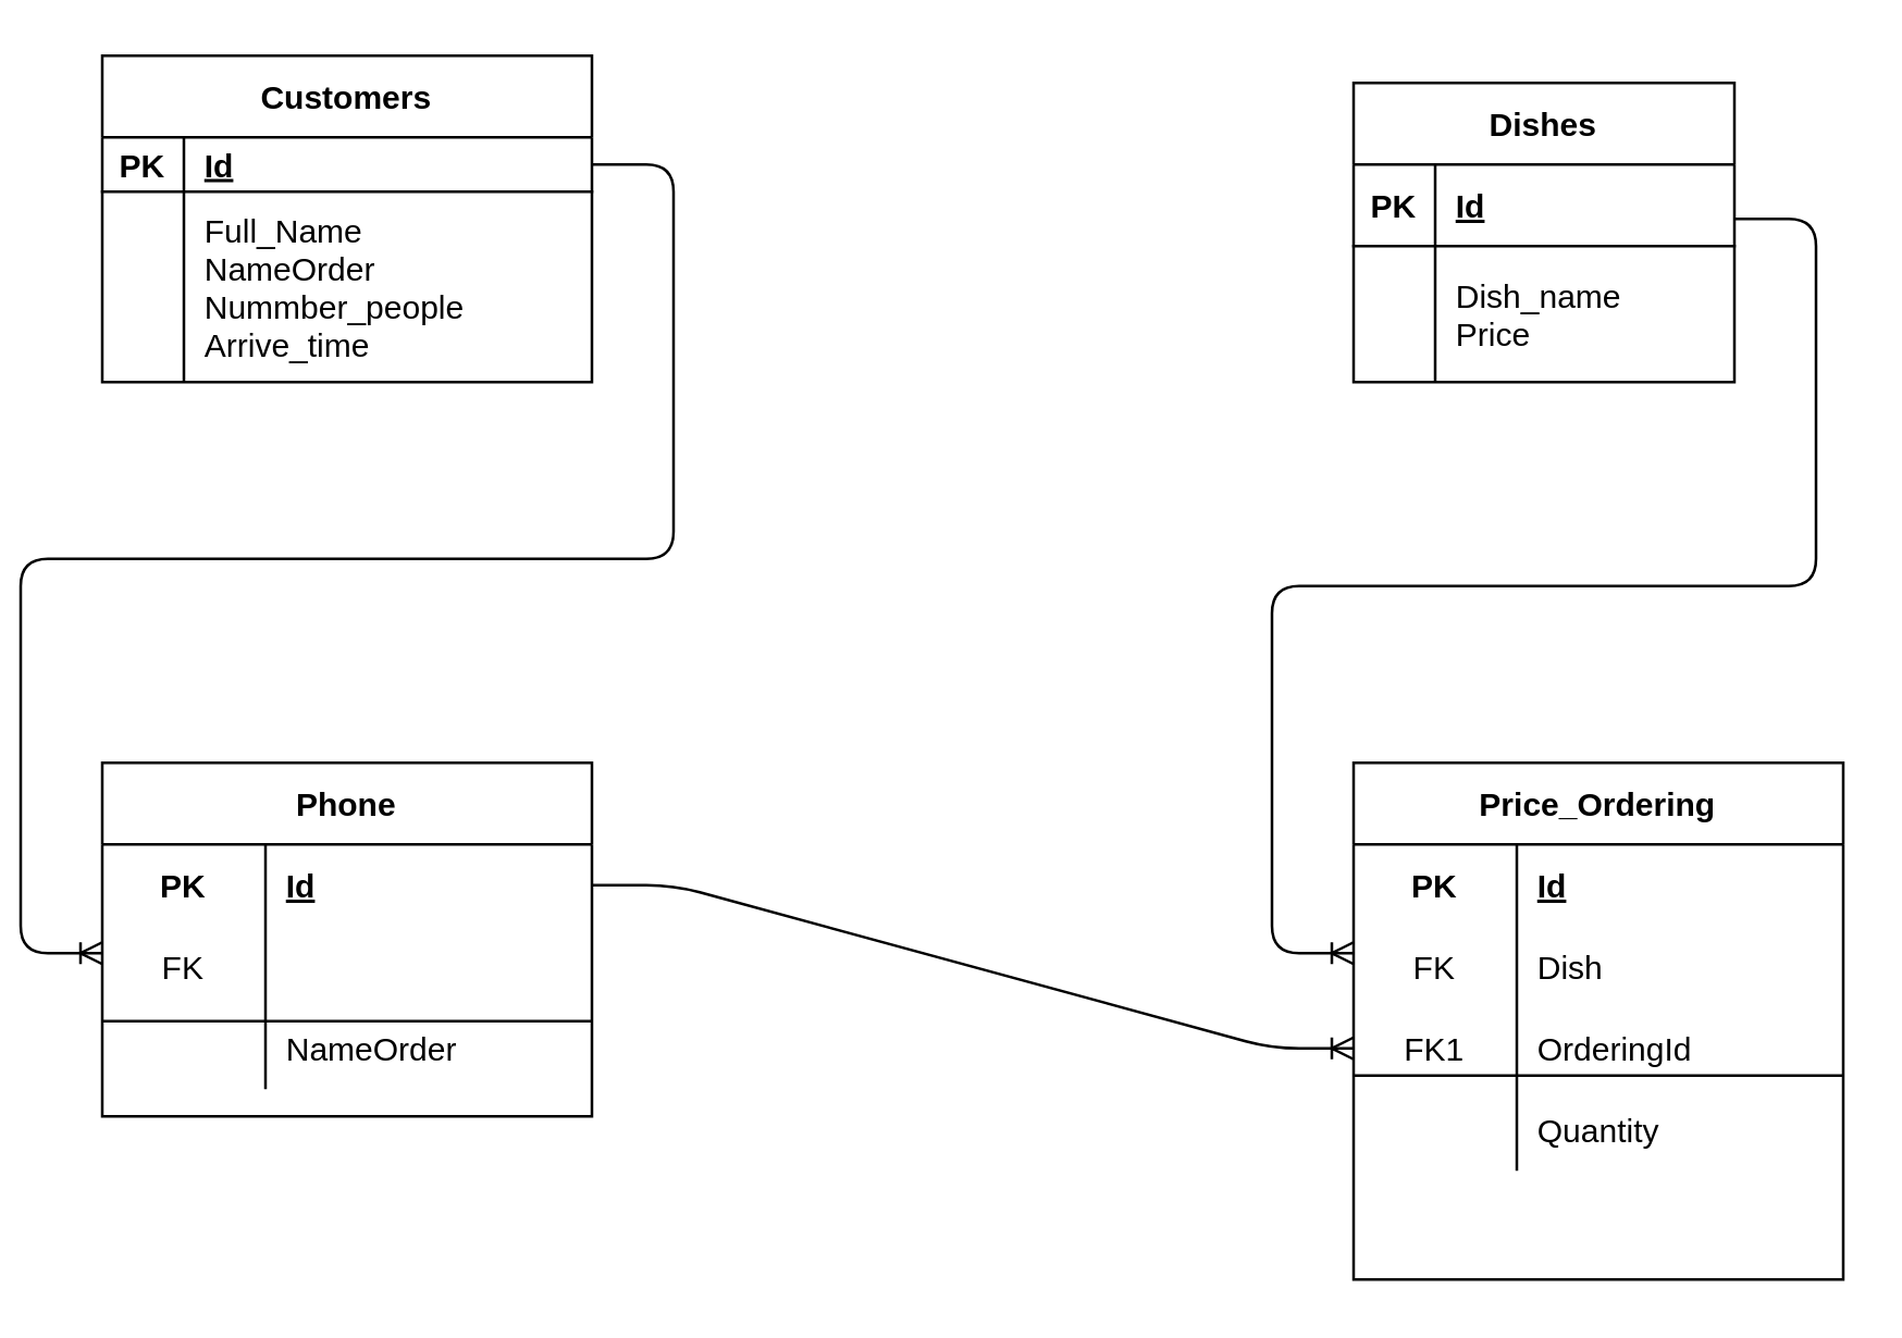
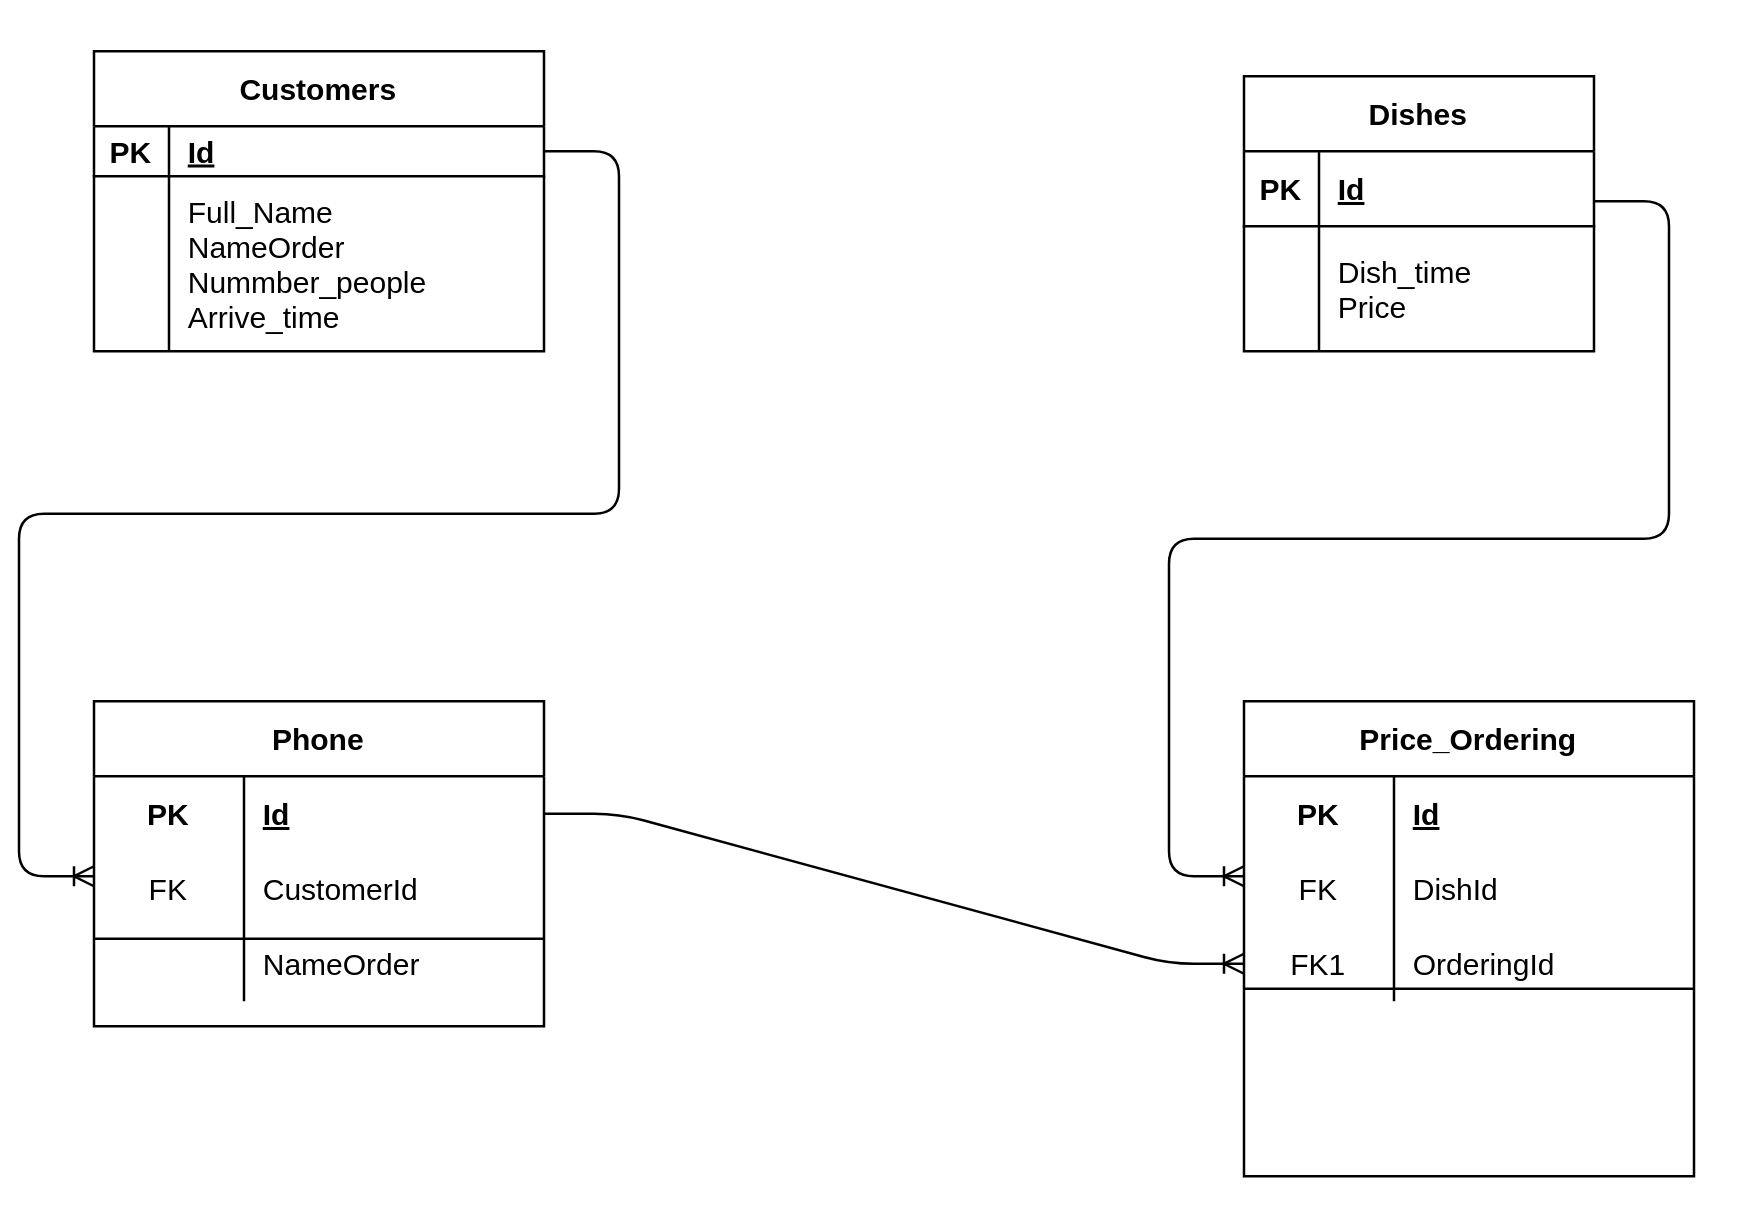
- <mxCell id="28" value="Dish_name&#10;Price" style="shape=partialRectangle;connectable=0;fillColor=none;top=0;left=0;bottom=0;right=0;align=left;spacingLeft=6;overflow=hidden;" parent="26" vertex="1"><mxGeometry x="30" width="110" height="50" as="geometry" /></mxCell>
+ <mxCell id="28" value="Dish_time&#10;Price" style="shape=partialRectangle;connectable=0;fillColor=none;top=0;left=0;bottom=0;right=0;align=left;spacingLeft=6;overflow=hidden;" parent="26" vertex="1"><mxGeometry x="30" width="110" height="50" as="geometry" /></mxCell>
+ <mxCell id="35" value="CustomerId" style="shape=partialRectangle;connectable=0;fillColor=none;top=0;left=0;bottom=0;right=0;align=left;spacingLeft=6;fontStyle=0;overflow=hidden;" parent="33" vertex="1"><mxGeometry x="60" width="120" height="30" as="geometry" /></mxCell>
- <mxCell id="15" value="Dish" style="shape=partialRectangle;connectable=0;fillColor=none;top=0;left=0;bottom=0;right=0;align=left;spacingLeft=6;fontStyle=0;overflow=hidden;" parent="13" vertex="1"><mxGeometry x="60" width="120" height="30" as="geometry" /></mxCell>
+ <mxCell id="15" value="DishId" style="shape=partialRectangle;connectable=0;fillColor=none;top=0;left=0;bottom=0;right=0;align=left;spacingLeft=6;fontStyle=0;overflow=hidden;" parent="13" vertex="1"><mxGeometry x="60" width="120" height="30" as="geometry" /></mxCell>
- <mxCell id="21" value="Quantity" style="shape=partialRectangle;connectable=0;fillColor=none;top=0;left=0;bottom=0;right=0;align=left;spacingLeft=6;overflow=hidden;" parent="19" vertex="1"><mxGeometry x="60" width="120" height="30" as="geometry" /></mxCell>
